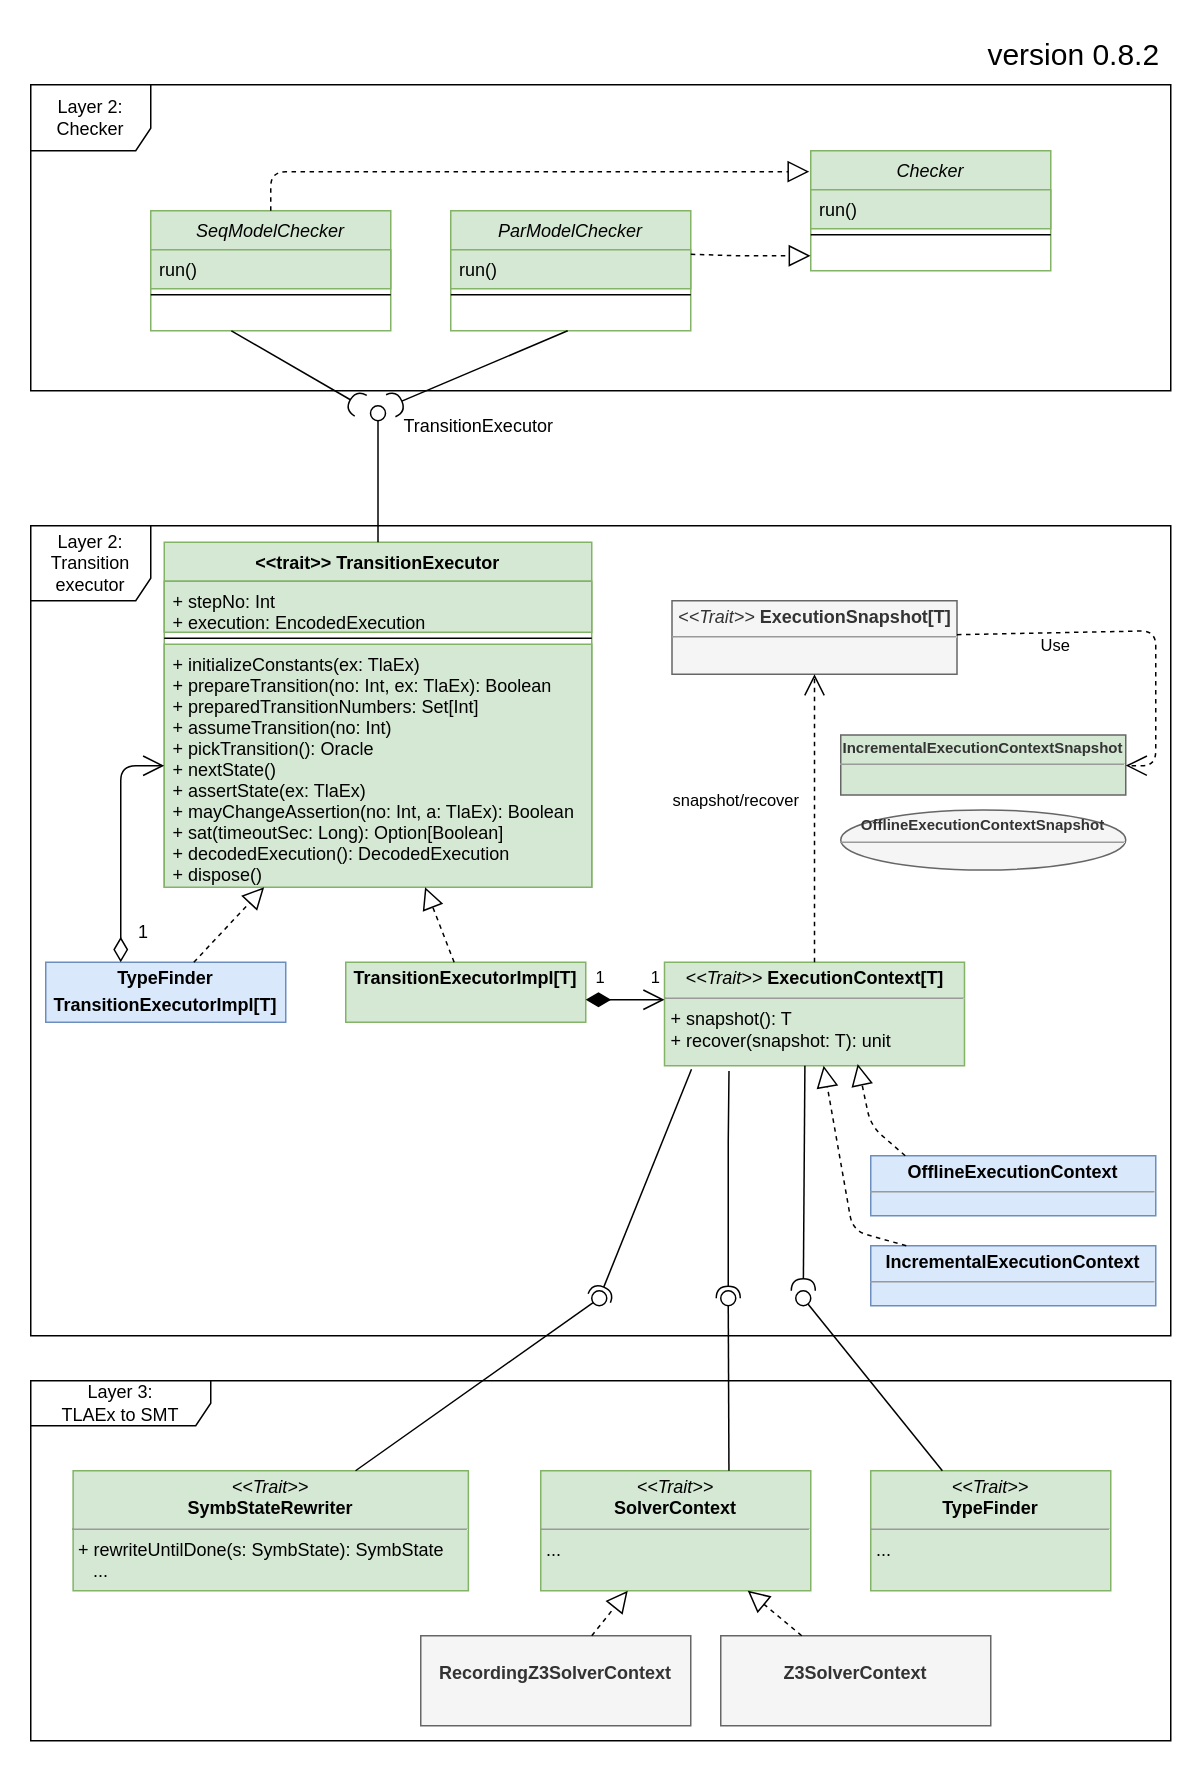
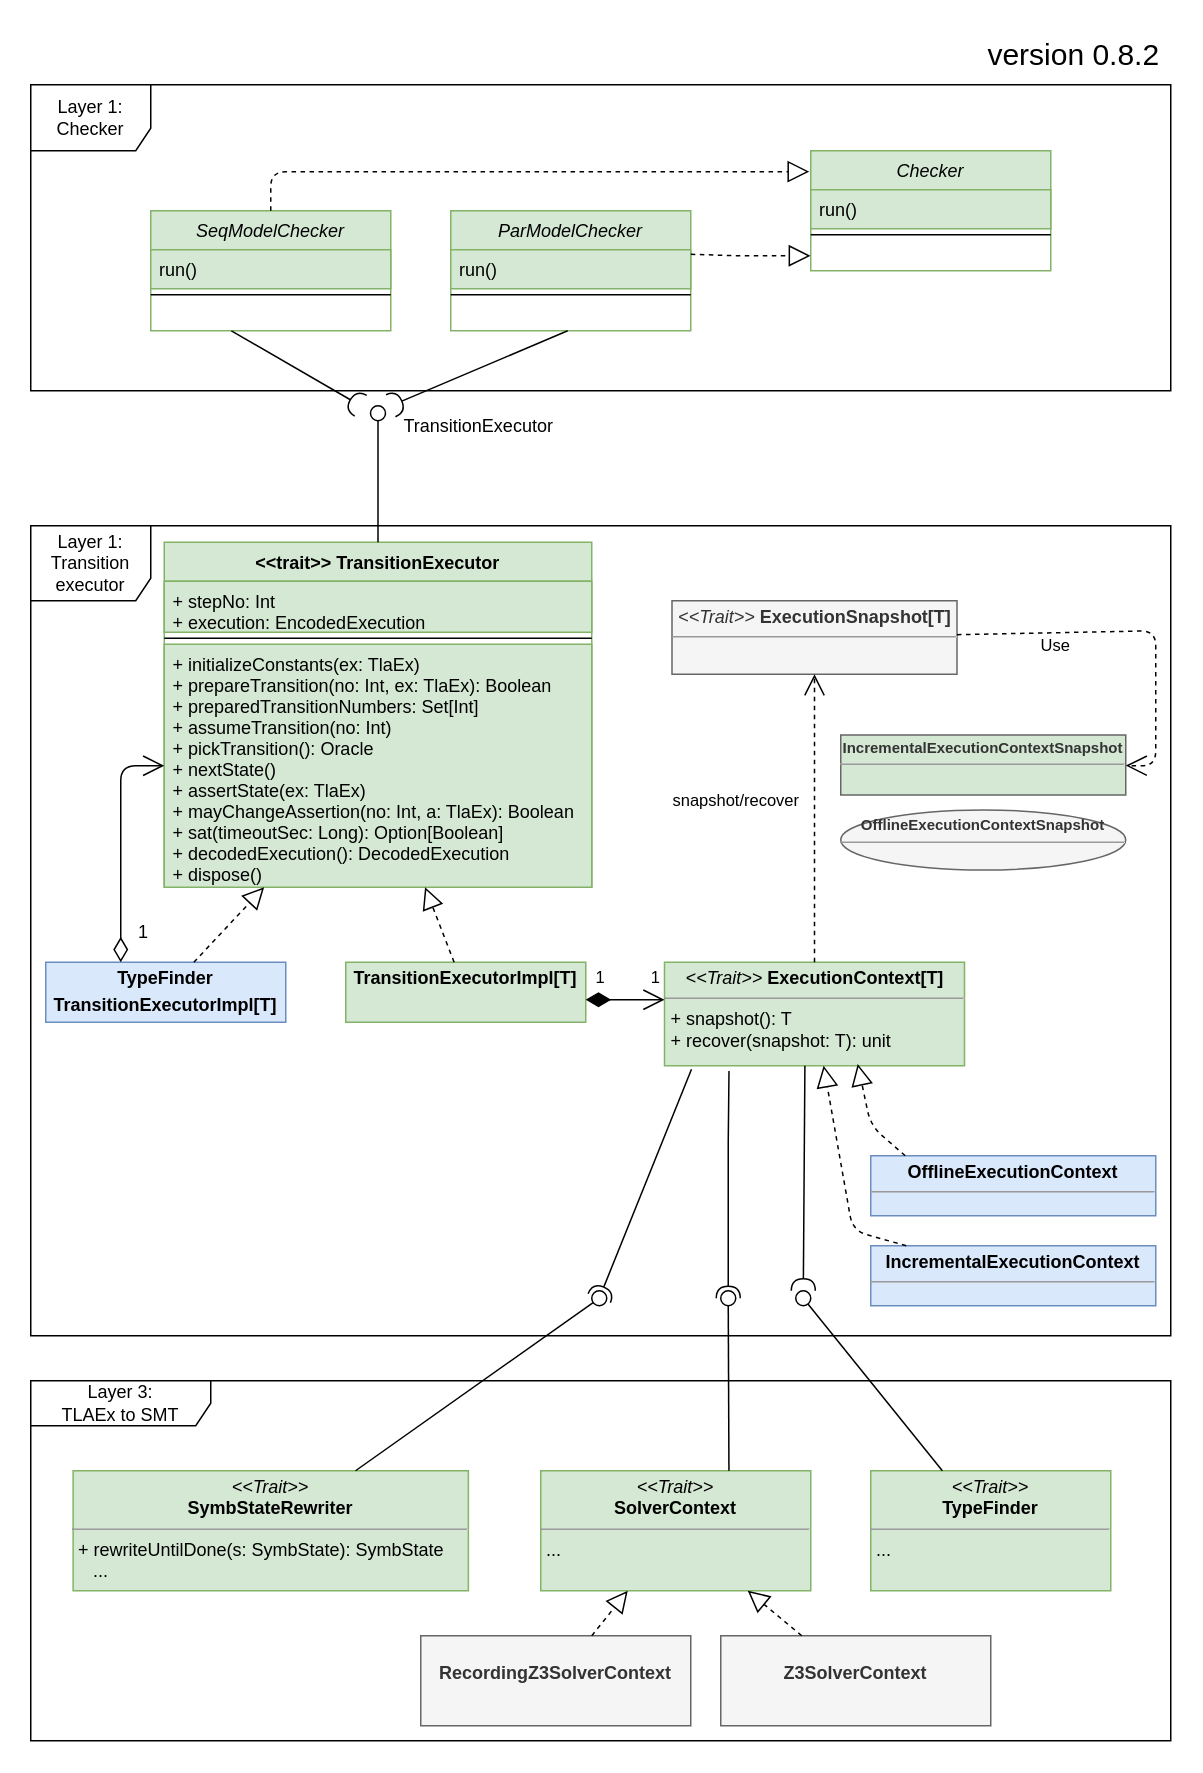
- <mxCell id="13" value="Layer 2:&lt;br&gt;Checker" style="shape=umlFrame;whiteSpace=wrap;html=1;width=80;height=44;" vertex="1" parent="1"><mxGeometry x="20" y="56" width="760" height="204" as="geometry" /></mxCell>
+ <mxCell id="13" value="Layer 1:&lt;br&gt;Checker" style="shape=umlFrame;whiteSpace=wrap;html=1;width=80;height=44;" vertex="1" parent="1"><mxGeometry x="20" y="56" width="760" height="204" as="geometry" /></mxCell>
- <mxCell id="14" value="Layer 2: Transition executor" style="shape=umlFrame;whiteSpace=wrap;html=1;width=80;height=50;" vertex="1" parent="1"><mxGeometry x="20" y="350" width="760" height="540" as="geometry" /></mxCell>
+ <mxCell id="14" value="Layer 1: Transition executor" style="shape=umlFrame;whiteSpace=wrap;html=1;width=80;height=50;" vertex="1" parent="1"><mxGeometry x="20" y="350" width="760" height="540" as="geometry" /></mxCell>
